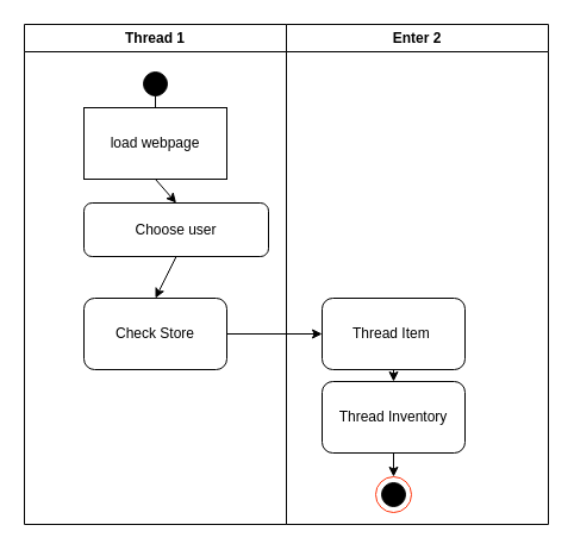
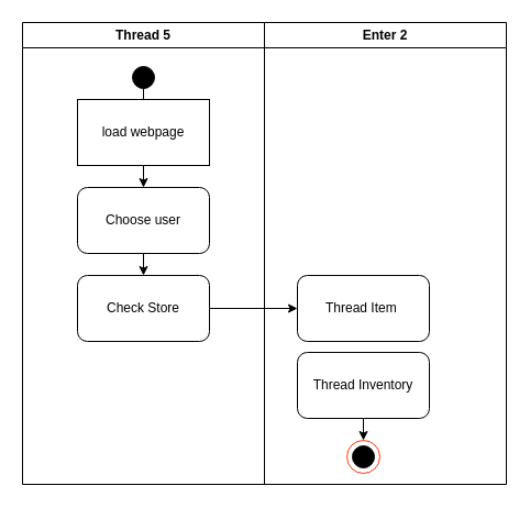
- <mxCell id="2" value="Thread 1" style="swimlane;whiteSpace=wrap;html=1;" vertex="1" parent="1"><mxGeometry x="20" y="20" width="220" height="420" as="geometry" /></mxCell>
+ <mxCell id="2" value="Thread 5" style="swimlane;whiteSpace=wrap;html=1;" vertex="1" parent="1"><mxGeometry x="20" y="20" width="220" height="420" as="geometry" /></mxCell>
- <mxCell id="4" value="Choose user" style="rounded=1;whiteSpace=wrap;html=1;" vertex="1" parent="2"><mxGeometry x="50" y="150" width="155" height="45" as="geometry" /></mxCell>
+ <mxCell id="4" value="Choose user" style="rounded=1;whiteSpace=wrap;html=1;" vertex="1" parent="2"><mxGeometry x="50" y="150" width="120" height="60" as="geometry" /></mxCell>
- <mxCell id="11" style="edgeStyle=orthogonalEdgeStyle;rounded=0;orthogonalLoop=1;jettySize=auto;html=1;exitX=0.5;exitY=1;exitDx=0;exitDy=0;entryX=0.5;entryY=0;entryDx=0;entryDy=0;" edge="1" parent="9" source="12" target="14"><mxGeometry relative="1" as="geometry" /></mxCell>
